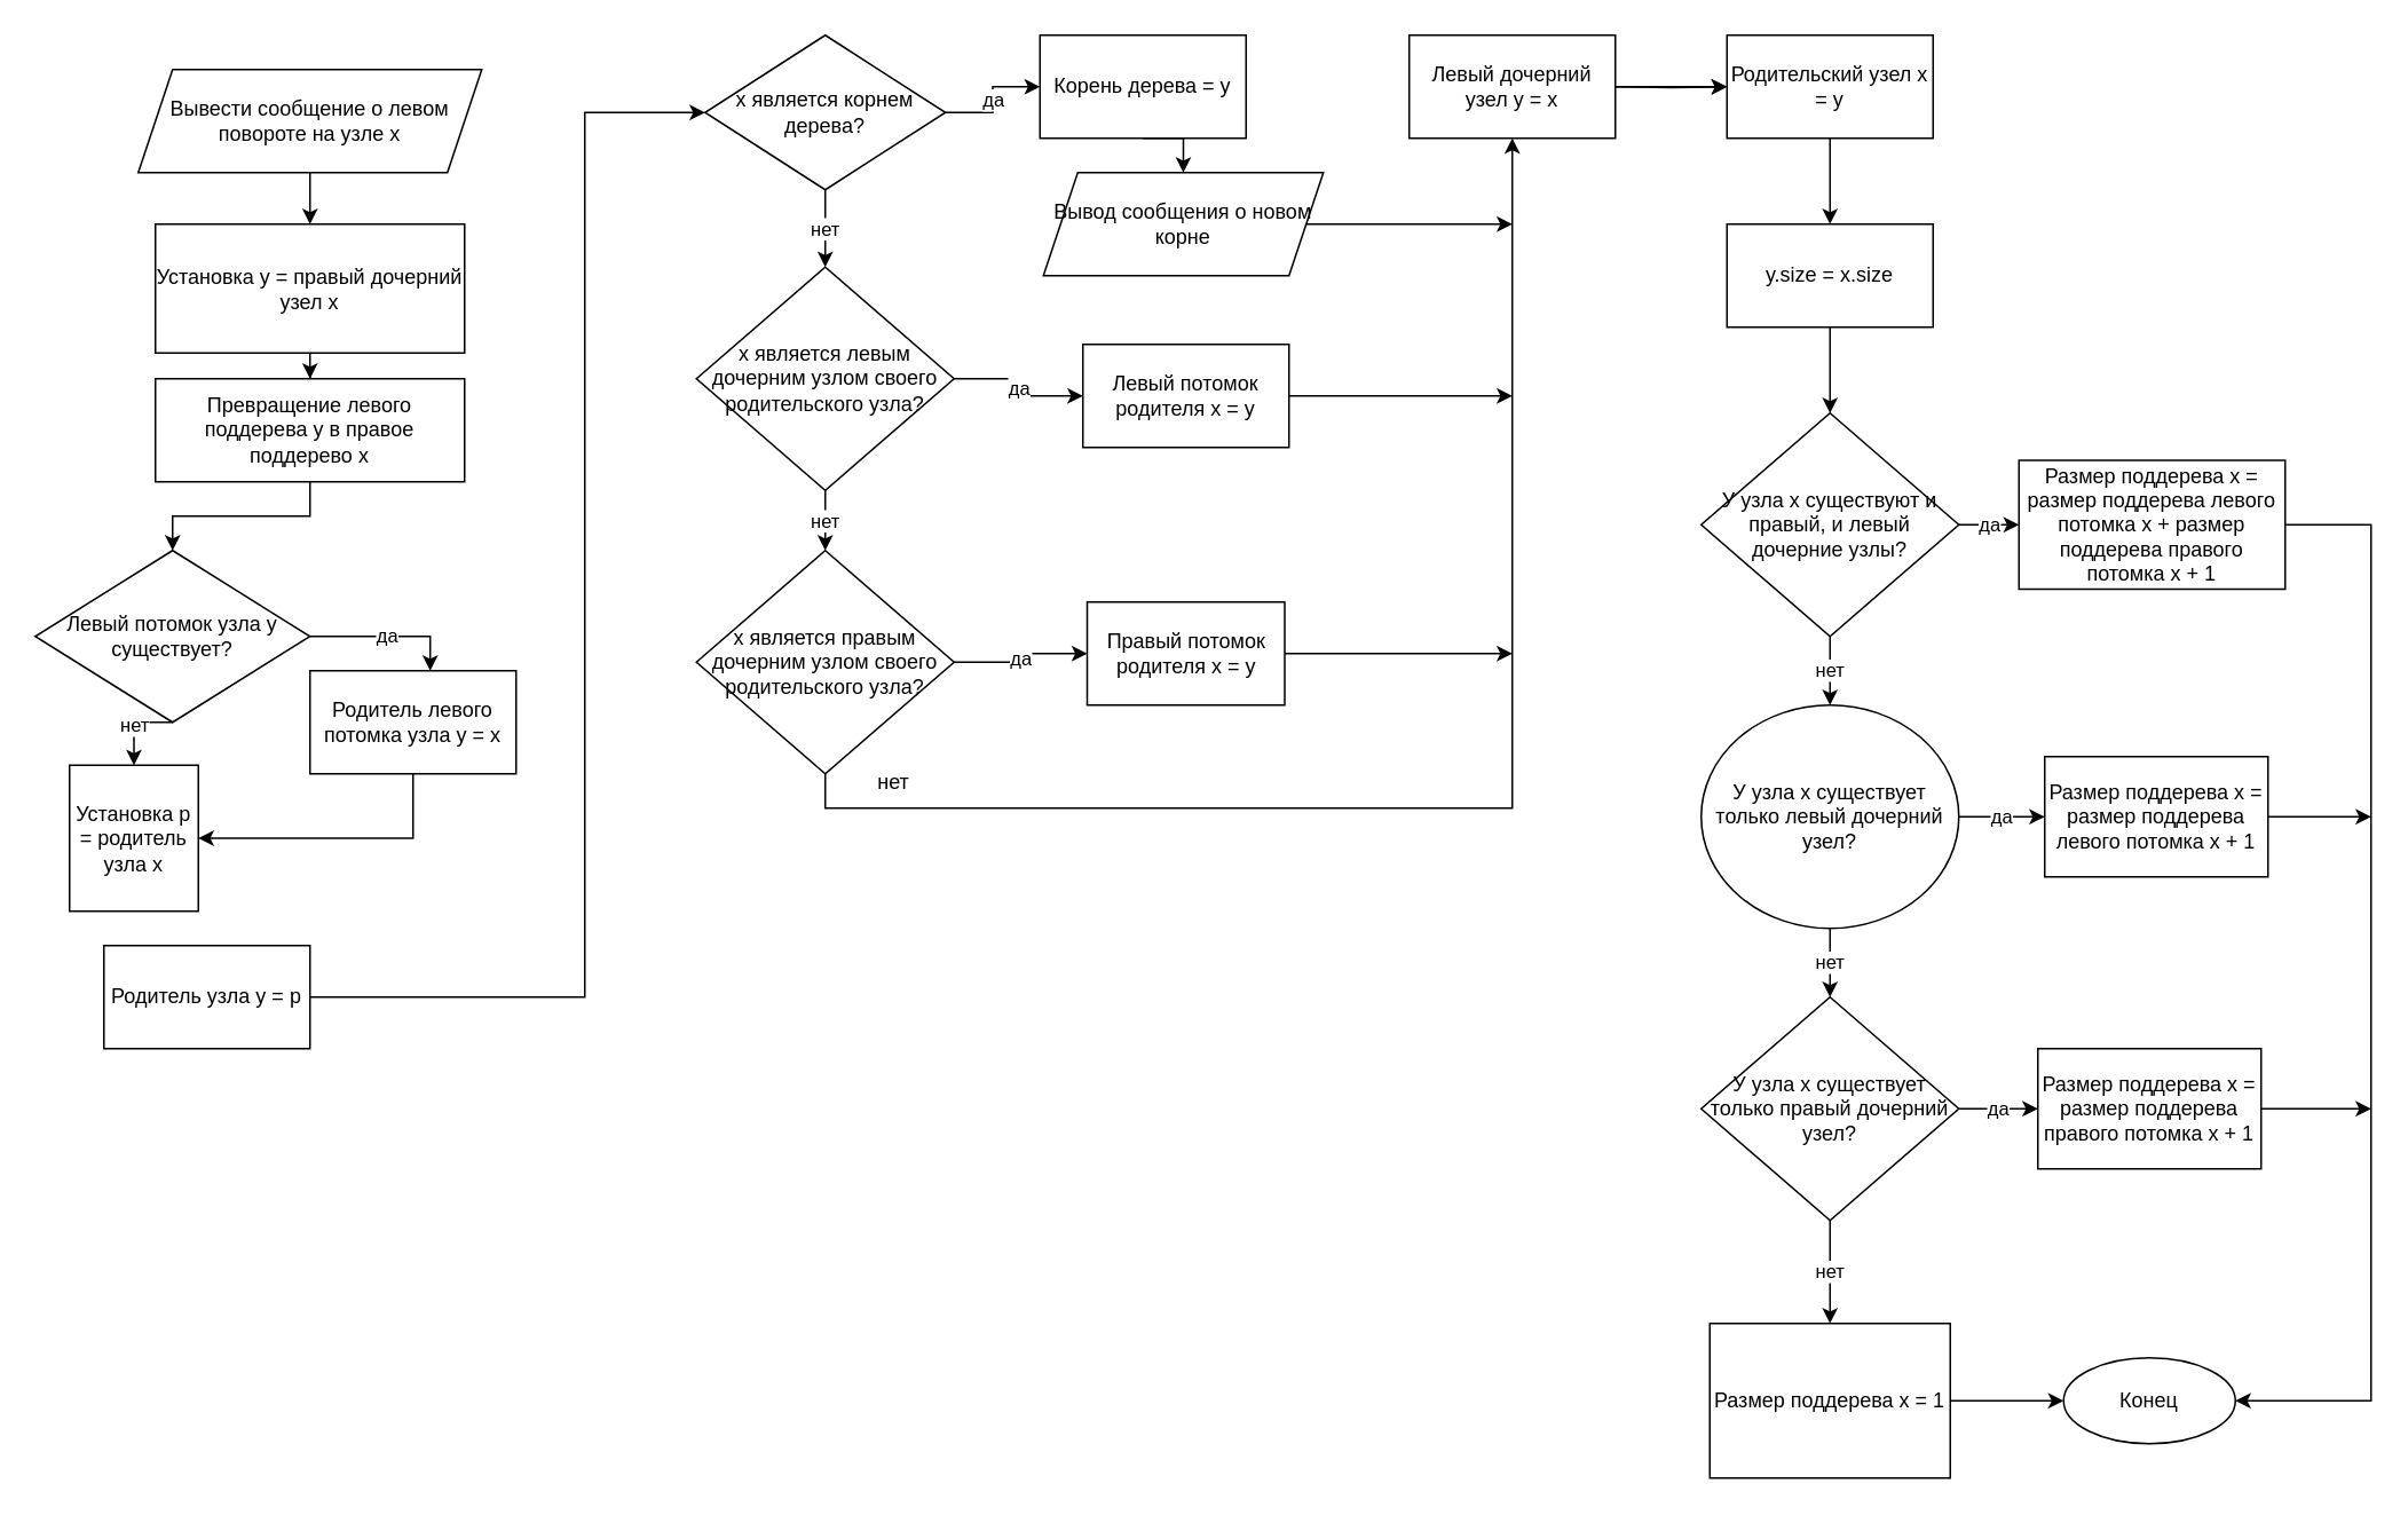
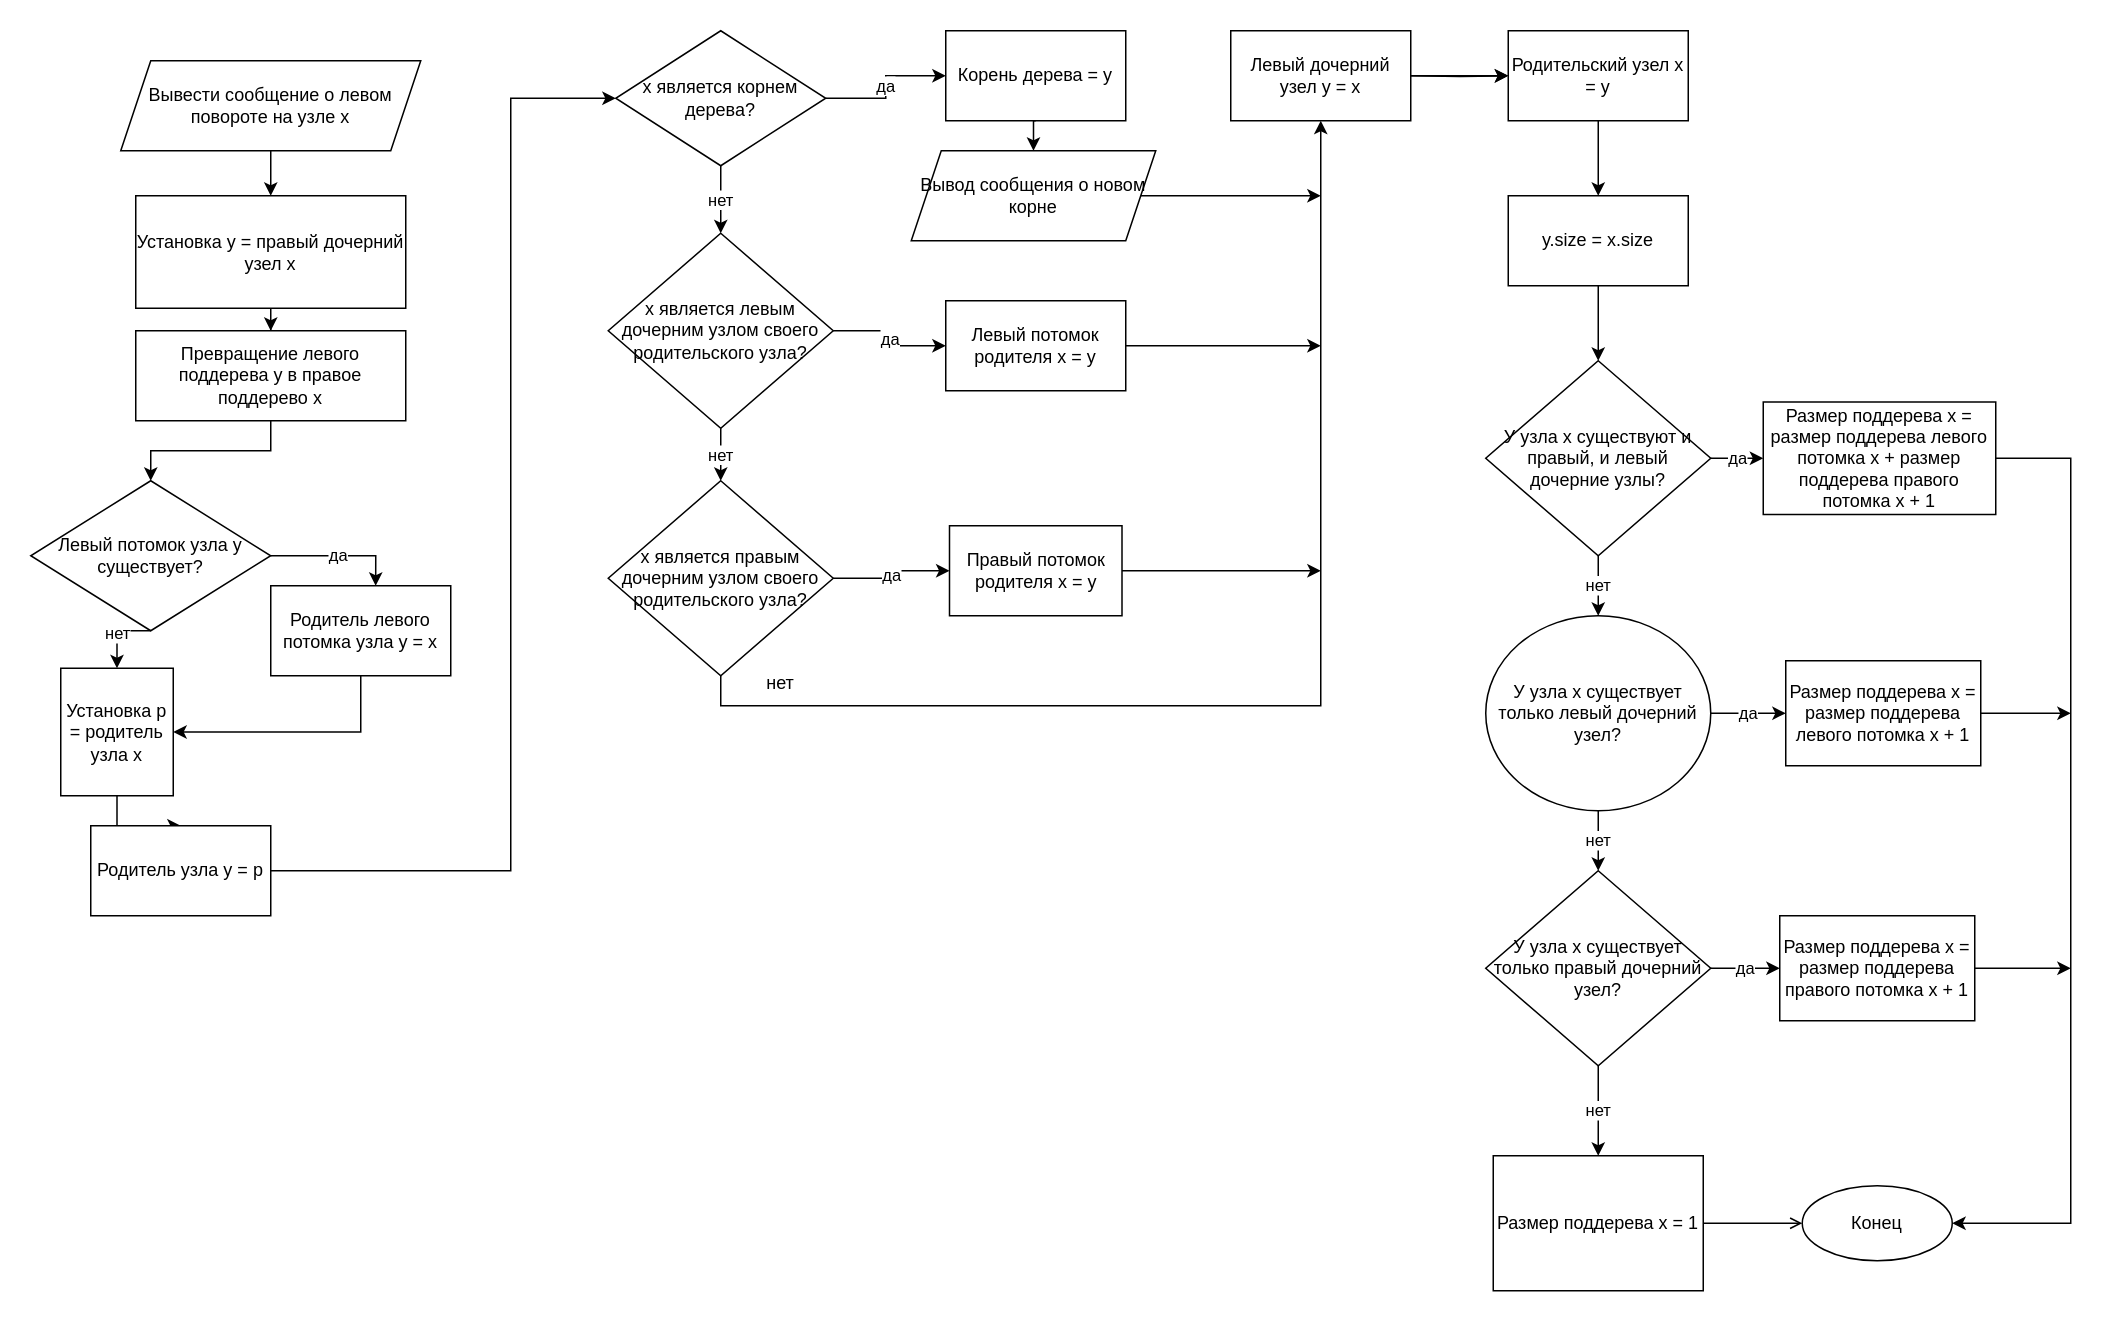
- <mxCell id="29" value="Корень дерева = y" style="rounded=0;whiteSpace=wrap;html=1;" parent="1" vertex="1"><mxGeometry x="605" y="20" width="120" height="60" as="geometry" /></mxCell>
+ <mxCell id="29" value="Корень дерева = y" style="rounded=0;whiteSpace=wrap;html=1;" parent="1" vertex="1"><mxGeometry x="630" y="20" width="120" height="60" as="geometry" /></mxCell>
+ <mxCell id="13" style="edgeStyle=orthogonalEdgeStyle;rounded=0;orthogonalLoop=1;jettySize=auto;html=1;exitX=0.5;exitY=1;exitDx=0;exitDy=0;entryX=0.5;entryY=0;entryDx=0;entryDy=0;" parent="1" source="14" target="16" edge="1"><mxGeometry relative="1" as="geometry" /></mxCell>
- <mxCell id="55" style="edgeStyle=orthogonalEdgeStyle;rounded=0;orthogonalLoop=1;jettySize=auto;html=1;exitX=1;exitY=0.5;exitDx=0;exitDy=0;entryX=0;entryY=0.5;entryDx=0;entryDy=0;" edge="1" parent="1" source="56" target="52"><mxGeometry relative="1" as="geometry" /></mxCell>
+ <mxCell id="55" style="edgeStyle=orthogonalEdgeStyle;rounded=0;orthogonalLoop=1;jettySize=auto;html=1;exitX=1;exitY=0.5;exitDx=0;exitDy=0;entryX=0;entryY=0.5;entryDx=0;entryDy=0;endArrow=open;" edge="1" parent="1" source="56" target="52"><mxGeometry relative="1" as="geometry" /></mxCell>
